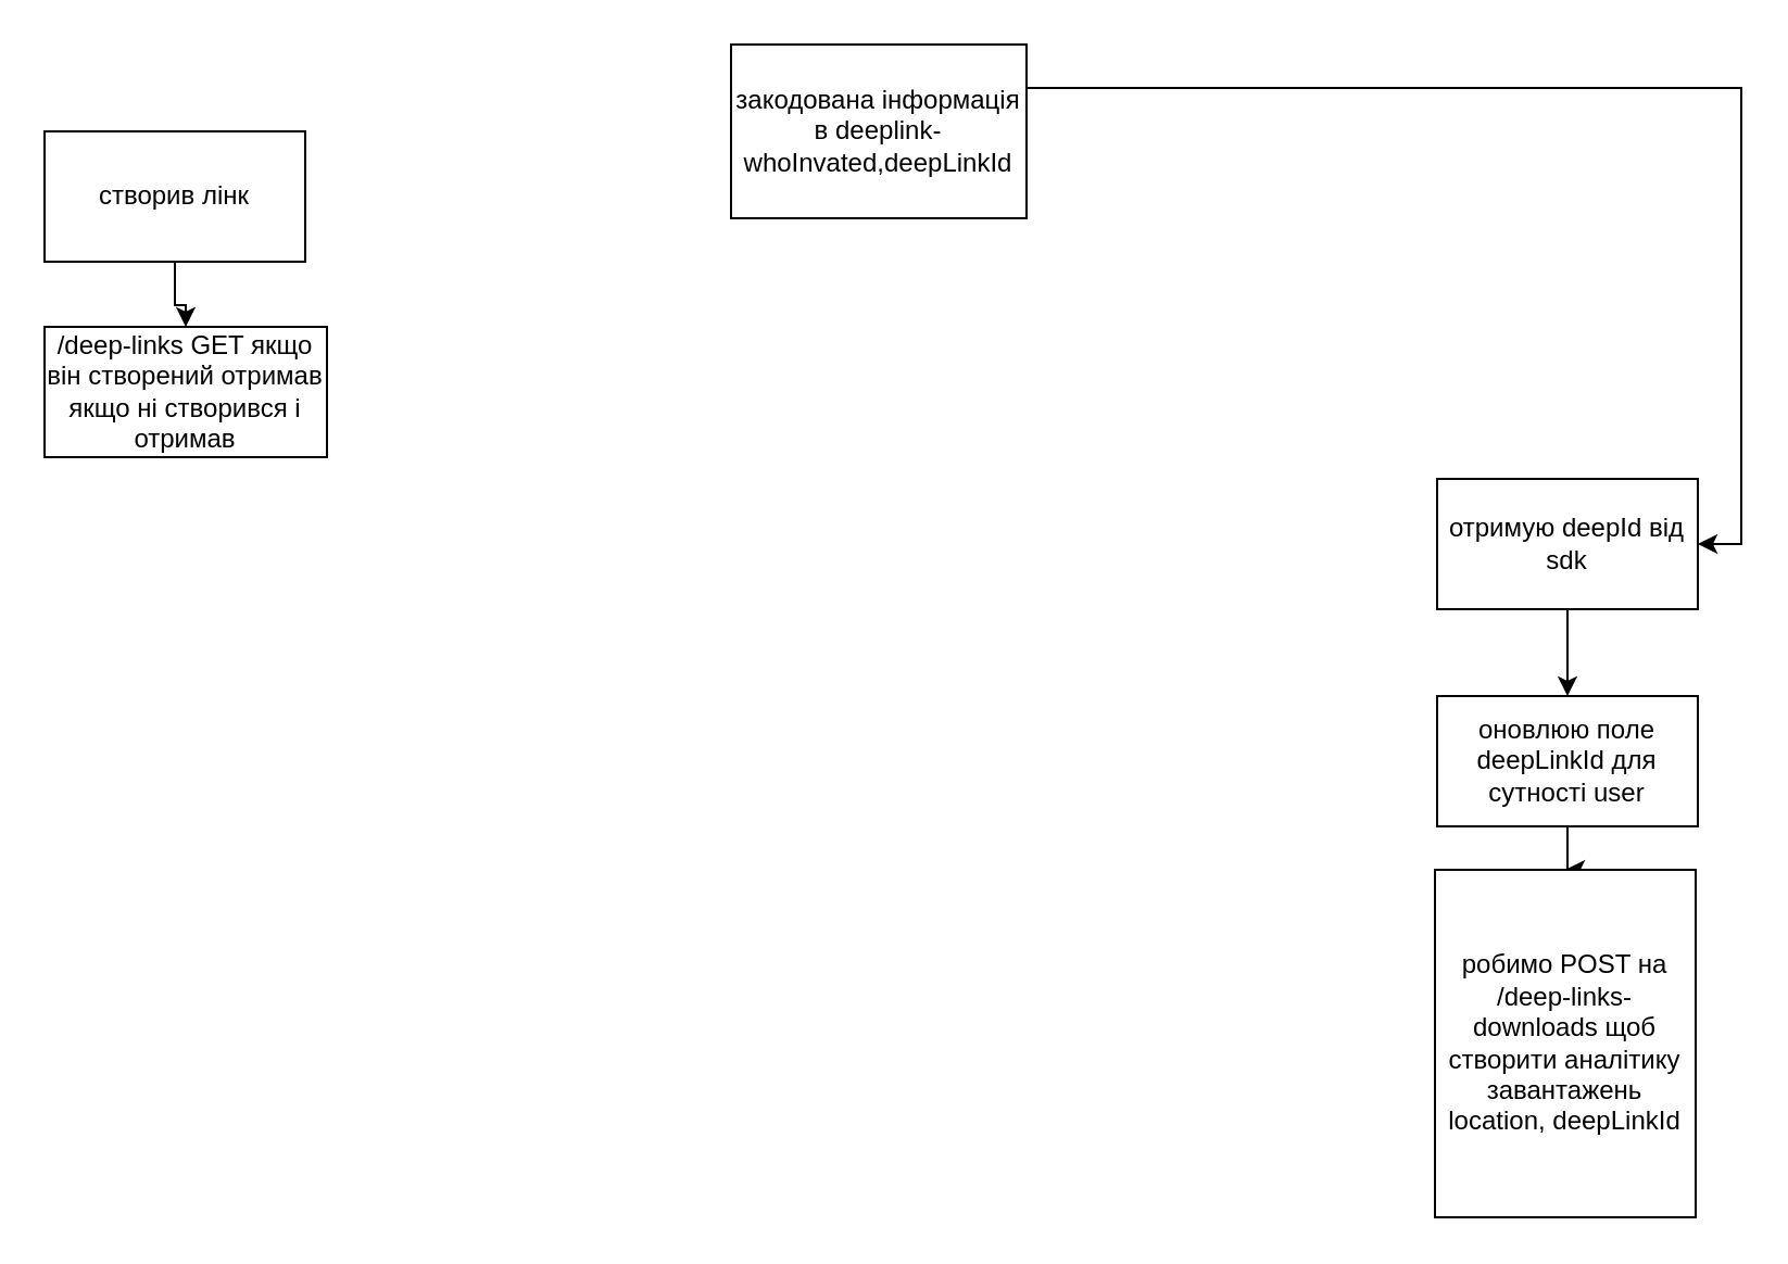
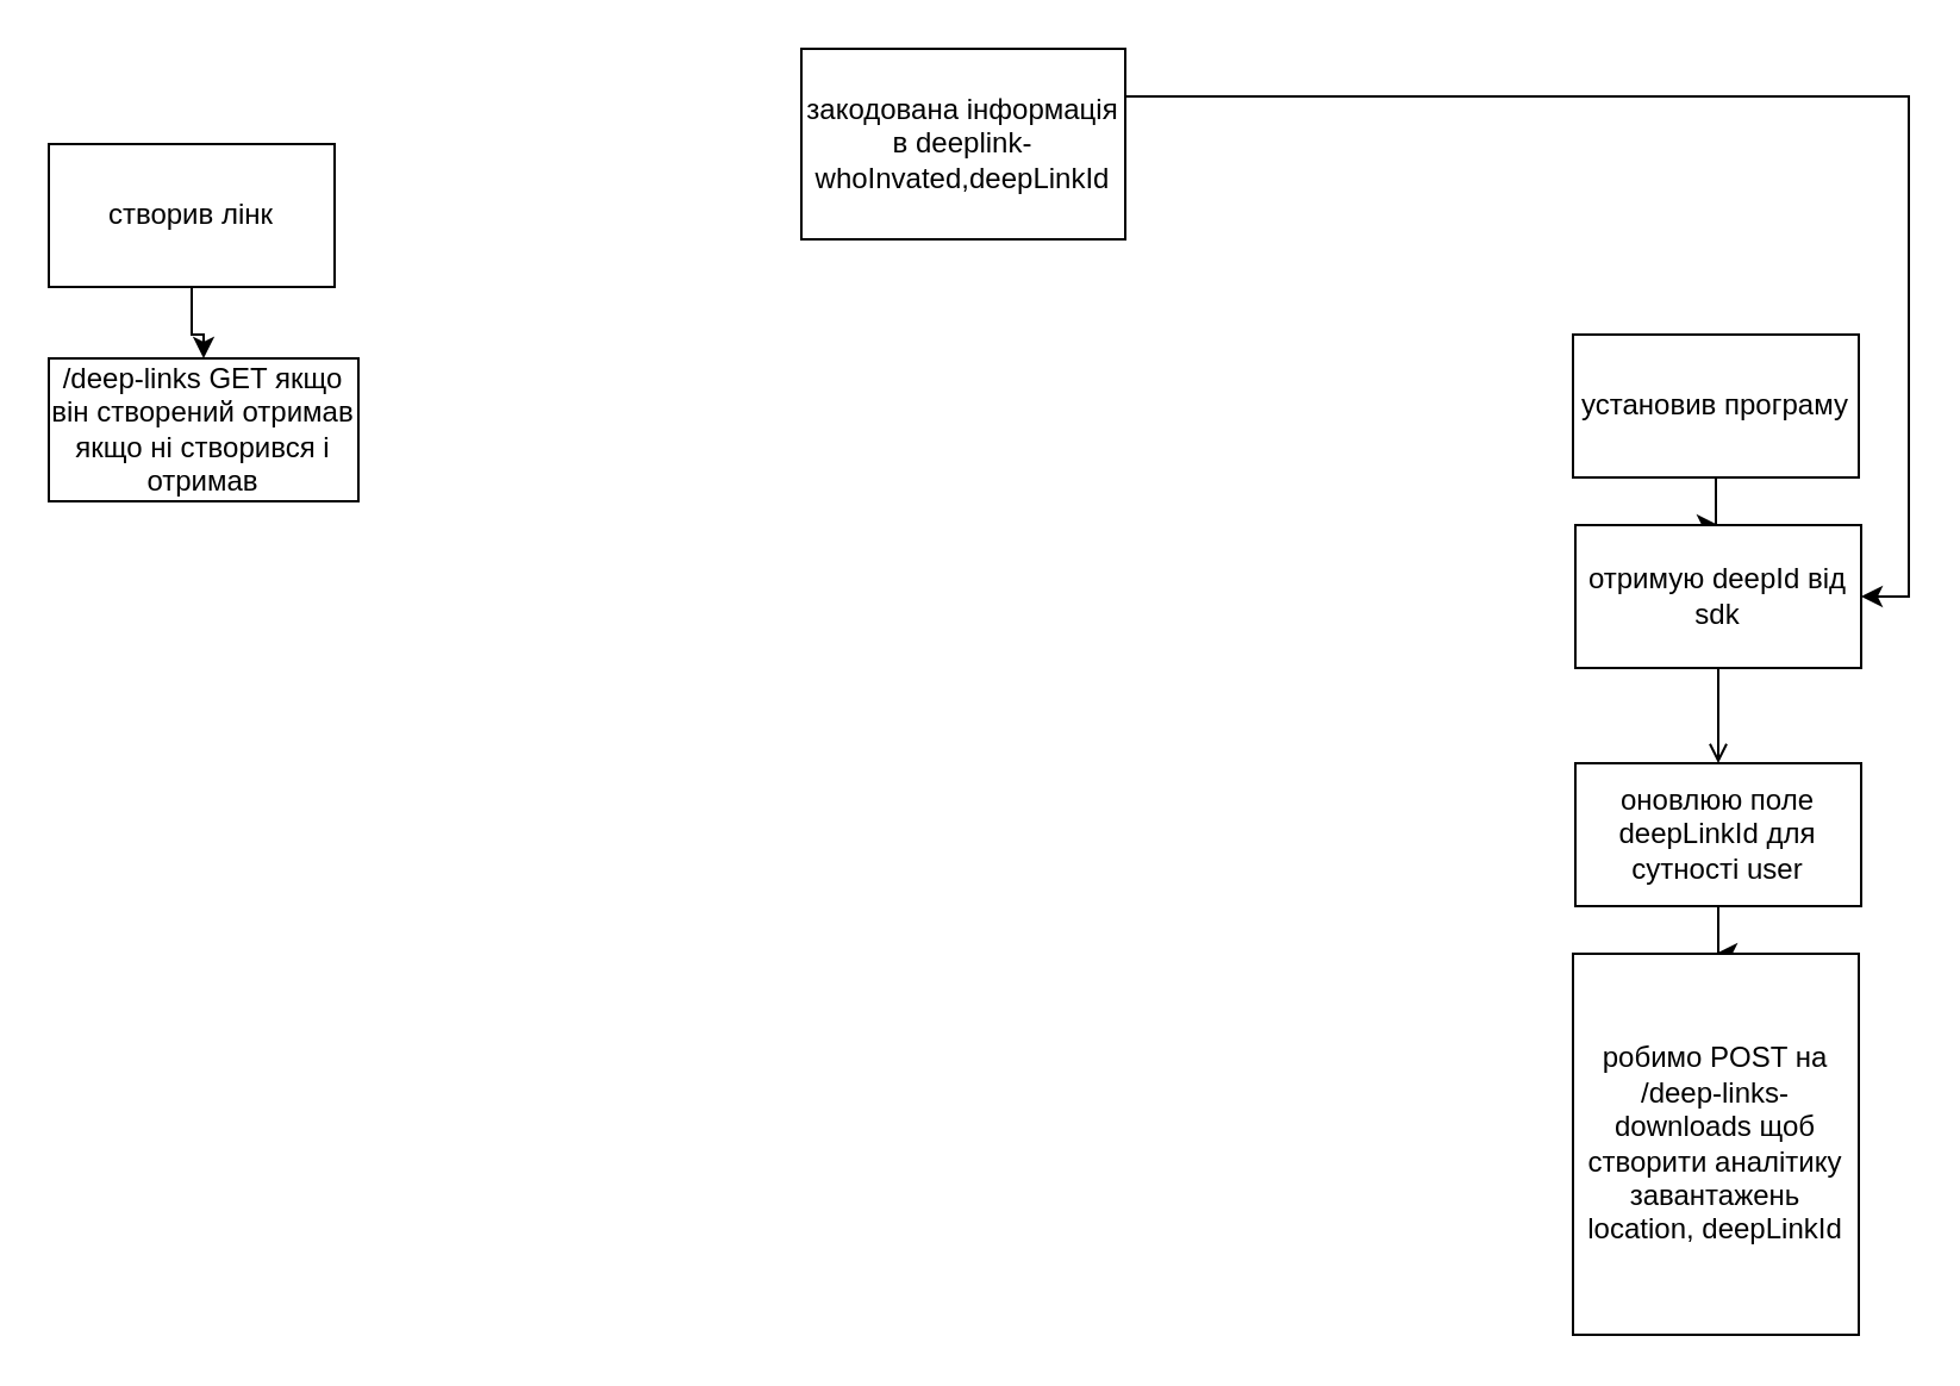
+ <mxCell id="6" value="установив програму " style="rounded=0;whiteSpace=wrap;html=1;" vertex="1" parent="1"><mxGeometry x="660" y="140" width="120" height="60" as="geometry" /></mxCell>
+ <mxCell id="5" value="" style="edgeStyle=orthogonalEdgeStyle;rounded=0;orthogonalLoop=1;jettySize=auto;html=1;" edge="1" parent="1" source="6" target="8"><mxGeometry relative="1" as="geometry" /></mxCell>
- <mxCell id="7" value="" style="edgeStyle=orthogonalEdgeStyle;rounded=0;orthogonalLoop=1;jettySize=auto;html=1;" edge="1" parent="1" source="8" target="10"><mxGeometry relative="1" as="geometry" /></mxCell>
+ <mxCell id="7" value="" style="edgeStyle=orthogonalEdgeStyle;rounded=0;orthogonalLoop=1;jettySize=auto;html=1;endArrow=open;" edge="1" parent="1" source="8" target="10"><mxGeometry relative="1" as="geometry" /></mxCell>
